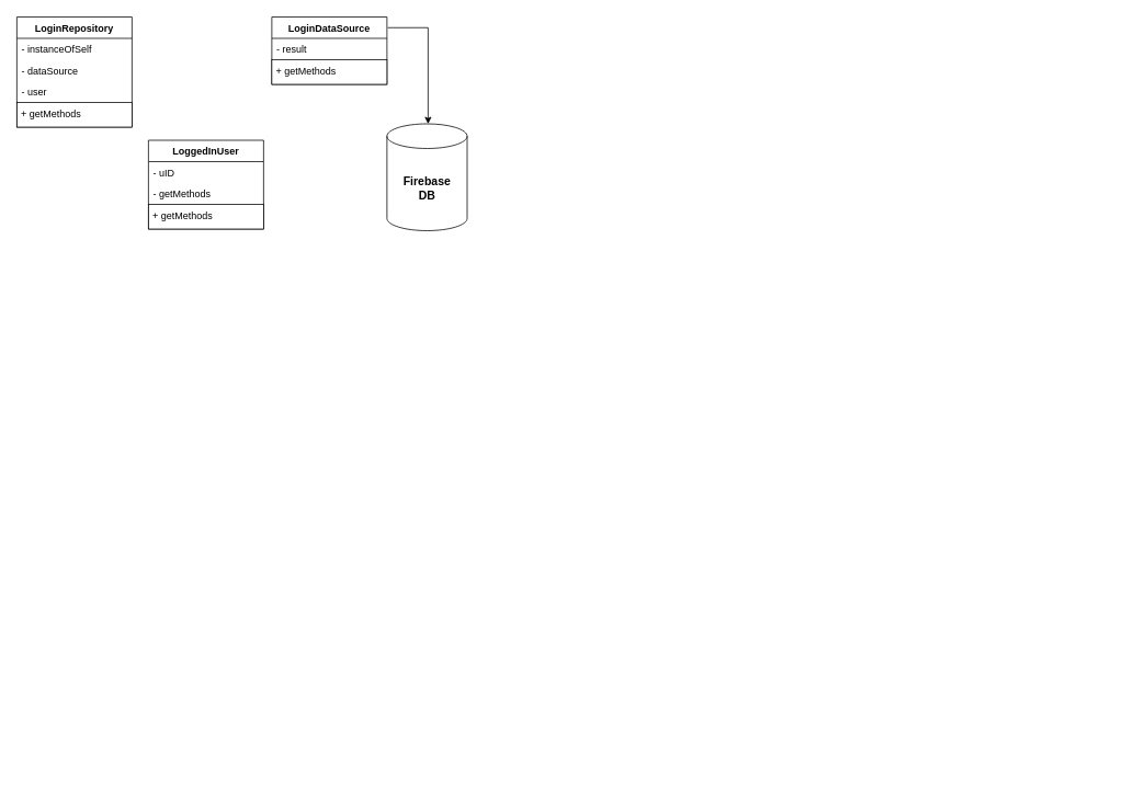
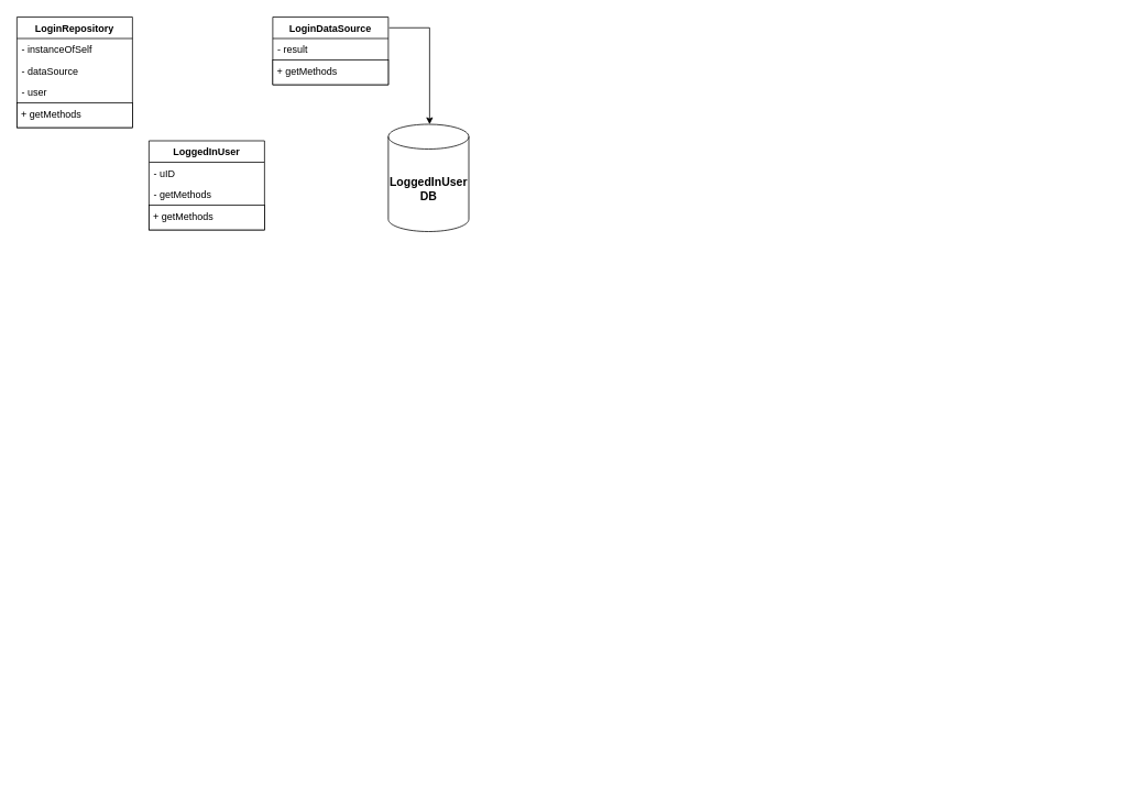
- <mxCell id="8" value="&lt;font style=&quot;font-size: 14px&quot;&gt;&lt;b&gt;Firebase&lt;br&gt;DB&lt;/b&gt;&lt;/font&gt;" style="shape=cylinder3;whiteSpace=wrap;html=1;boundedLbl=1;backgroundOutline=1;size=15;" vertex="1" parent="1"><mxGeometry x="470" y="150" width="97.5" height="130" as="geometry" /></mxCell>
+ <mxCell id="8" value="&lt;font style=&quot;font-size: 14px&quot;&gt;&lt;b&gt;LoggedInUser&lt;br&gt;DB&lt;/b&gt;&lt;/font&gt;" style="shape=cylinder3;whiteSpace=wrap;html=1;boundedLbl=1;backgroundOutline=1;size=15;" vertex="1" parent="1"><mxGeometry x="470" y="150" width="97.5" height="130" as="geometry" /></mxCell>
